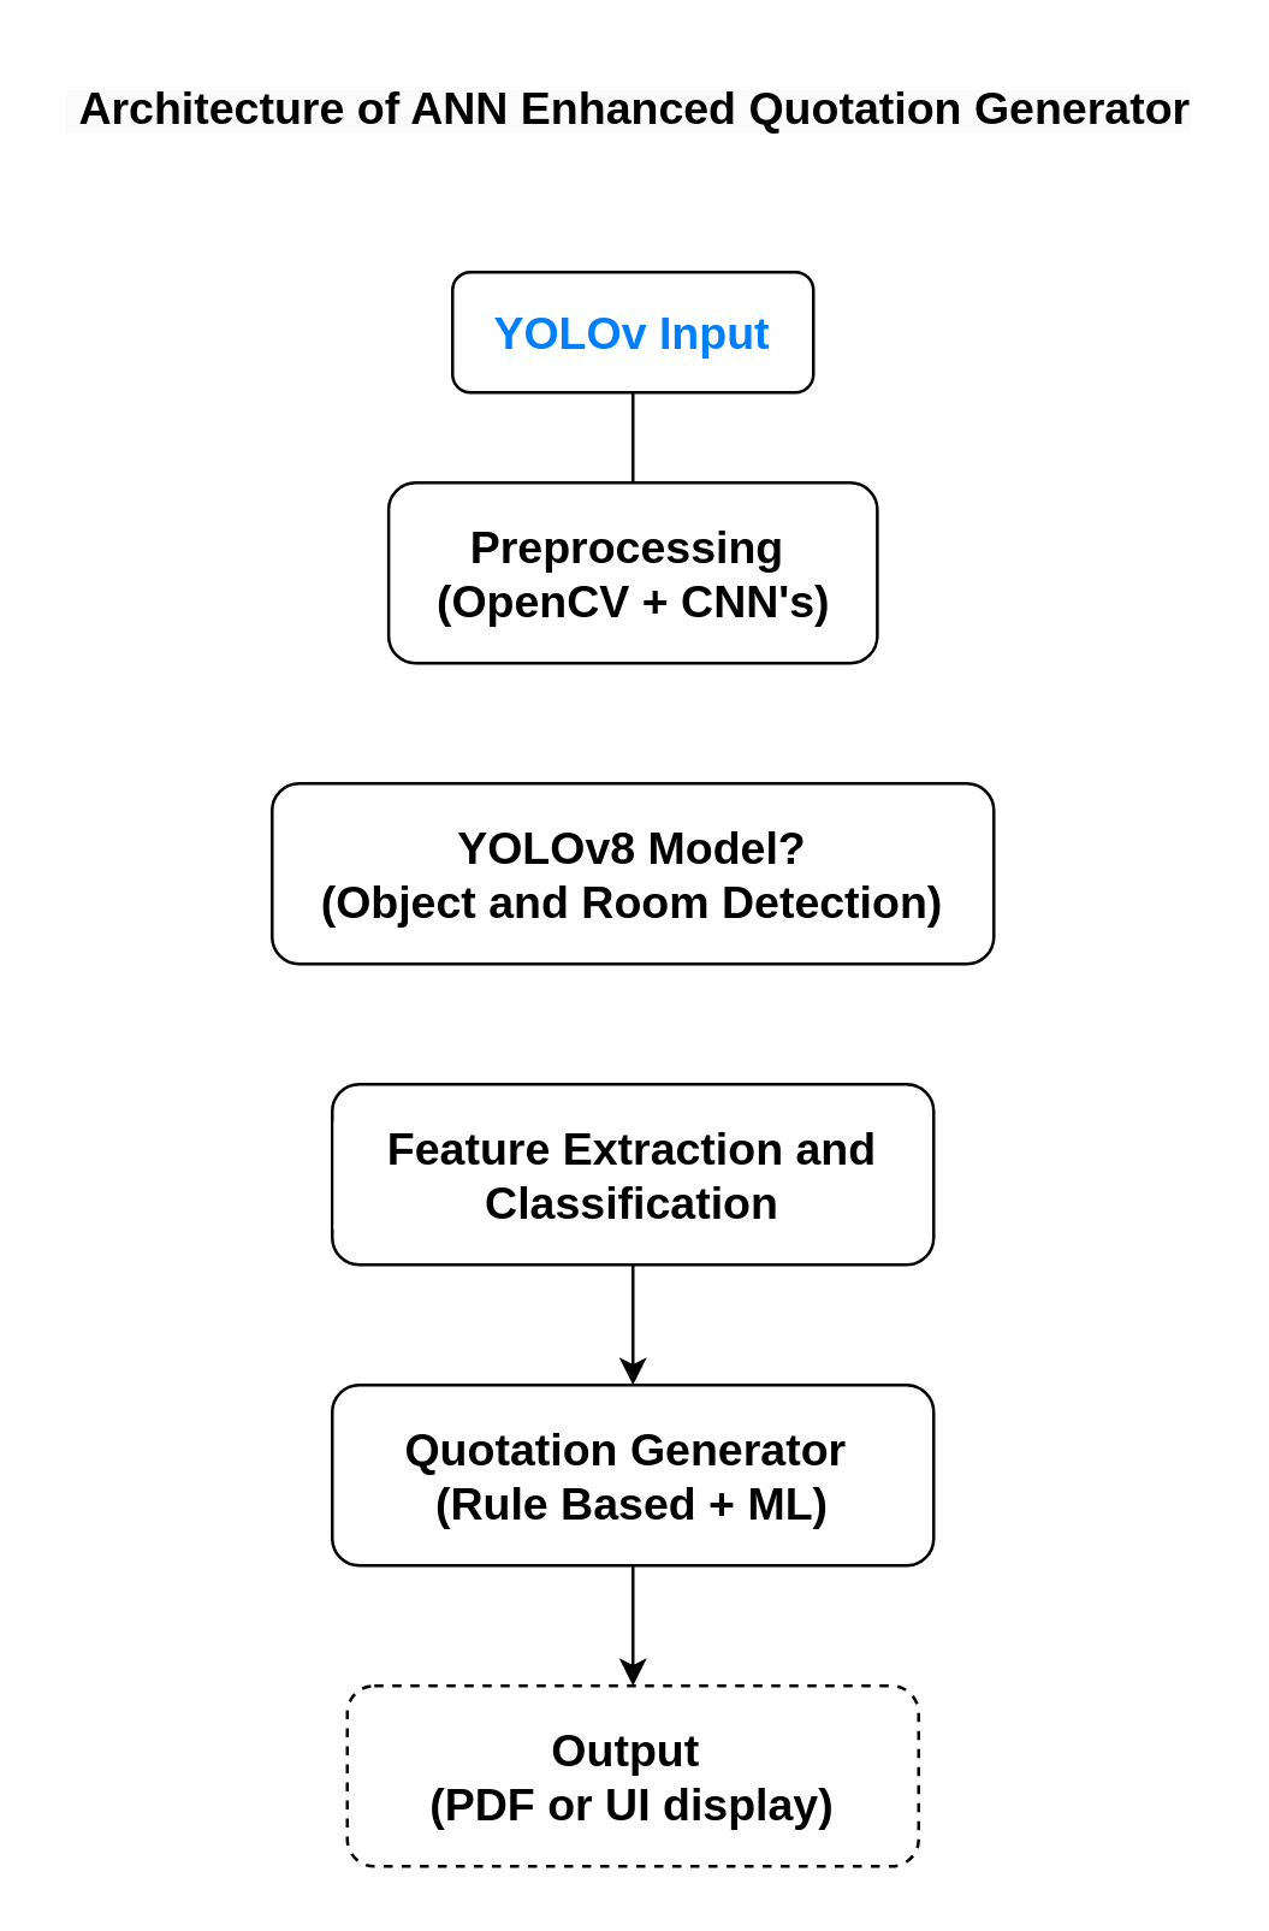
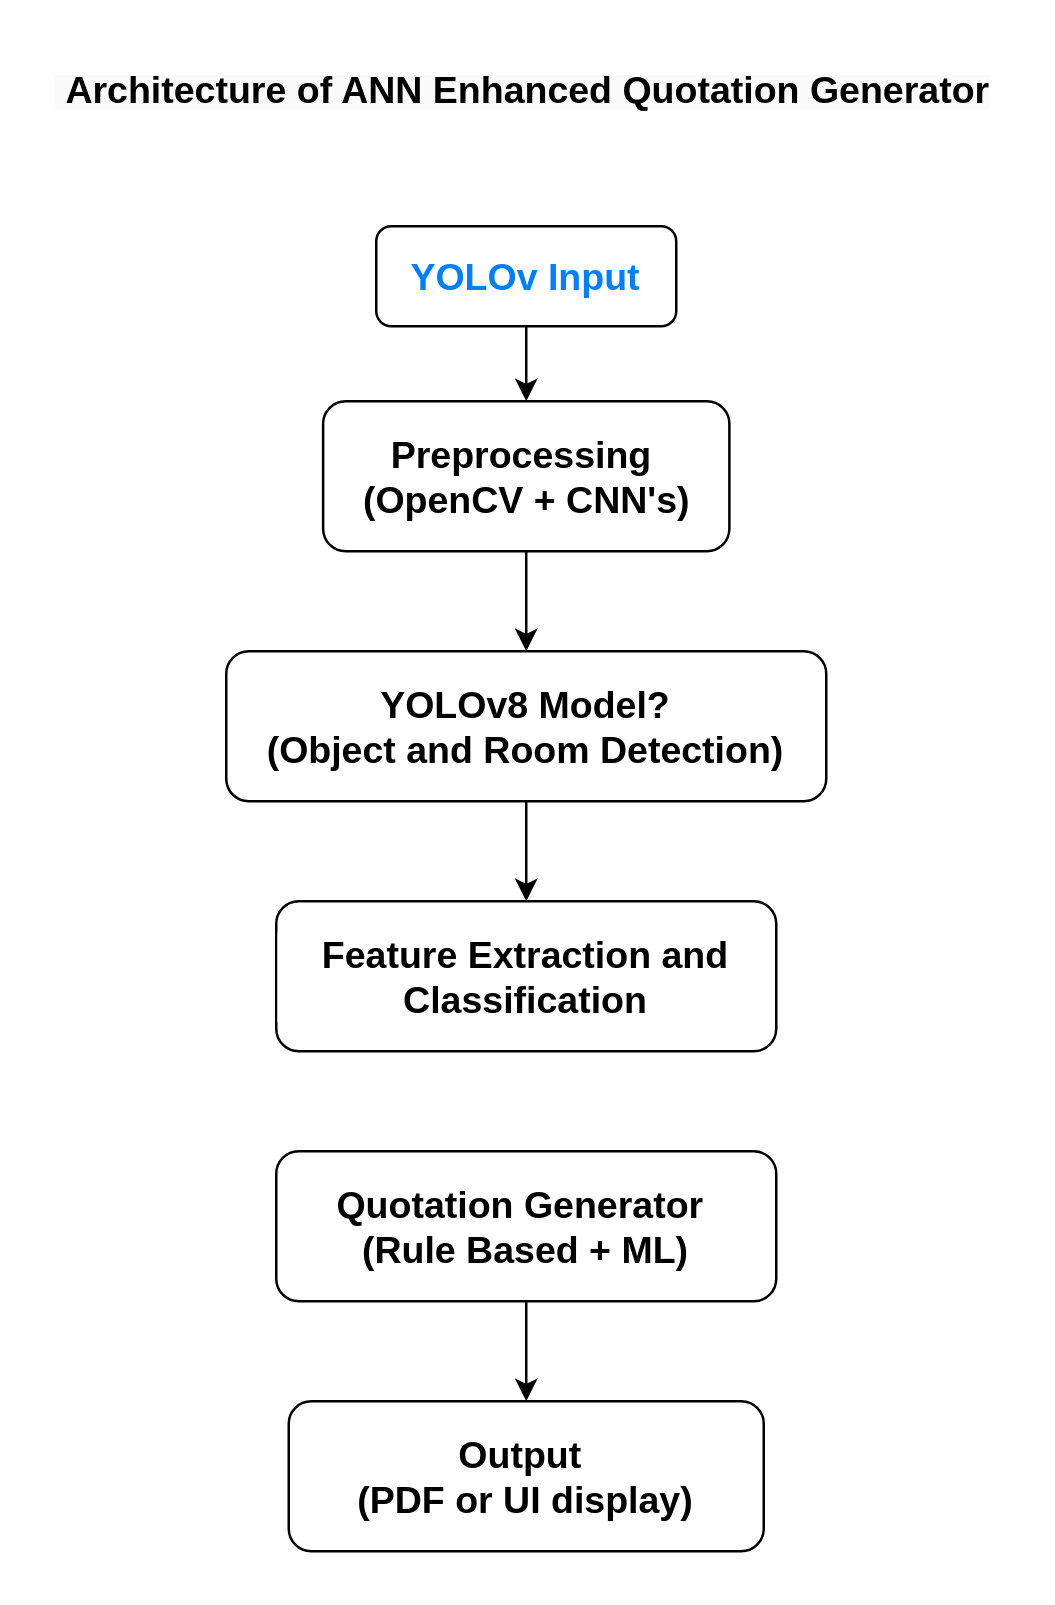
- <mxCell id="2" value="" style="edgeStyle=none;html=1;endArrow=none;" edge="1" parent="1" source="3" target="6"><mxGeometry relative="1" as="geometry" /></mxCell>
+ <mxCell id="2" value="" style="edgeStyle=none;html=1;" edge="1" parent="1" source="3" target="6"><mxGeometry relative="1" as="geometry" /></mxCell>
+ <mxCell id="5" value="" style="edgeStyle=none;html=1;" edge="1" parent="1" source="6" target="8"><mxGeometry relative="1" as="geometry" /></mxCell>
+ <mxCell id="7" value="" style="edgeStyle=none;html=1;" edge="1" parent="1" source="8" target="10"><mxGeometry relative="1" as="geometry" /></mxCell>
- <mxCell id="9" value="" style="edgeStyle=none;html=1;" edge="1" parent="1" source="10" target="12"><mxGeometry relative="1" as="geometry" /></mxCell>
- <mxCell id="13" value="&lt;b&gt;&lt;font style=&quot;font-size: 15px;&quot;&gt;Output&amp;nbsp;&lt;/font&gt;&lt;/b&gt;&lt;div&gt;&lt;b&gt;&lt;font style=&quot;font-size: 15px;&quot;&gt;(PDF or UI display)&lt;/font&gt;&lt;/b&gt;&lt;/div&gt;" style="whiteSpace=wrap;html=1;fontColor=#000000;rounded=1;labelBackgroundColor=default;dashed=1;" vertex="1" parent="1"><mxGeometry x="115" y="560" width="190" height="60" as="geometry" /></mxCell>
+ <mxCell id="13" value="&lt;b&gt;&lt;font style=&quot;font-size: 15px;&quot;&gt;Output&amp;nbsp;&lt;/font&gt;&lt;/b&gt;&lt;div&gt;&lt;b&gt;&lt;font style=&quot;font-size: 15px;&quot;&gt;(PDF or UI display)&lt;/font&gt;&lt;/b&gt;&lt;/div&gt;" style="whiteSpace=wrap;html=1;fontColor=#000000;rounded=1;labelBackgroundColor=default;" vertex="1" parent="1"><mxGeometry x="115" y="560" width="190" height="60" as="geometry" /></mxCell>
